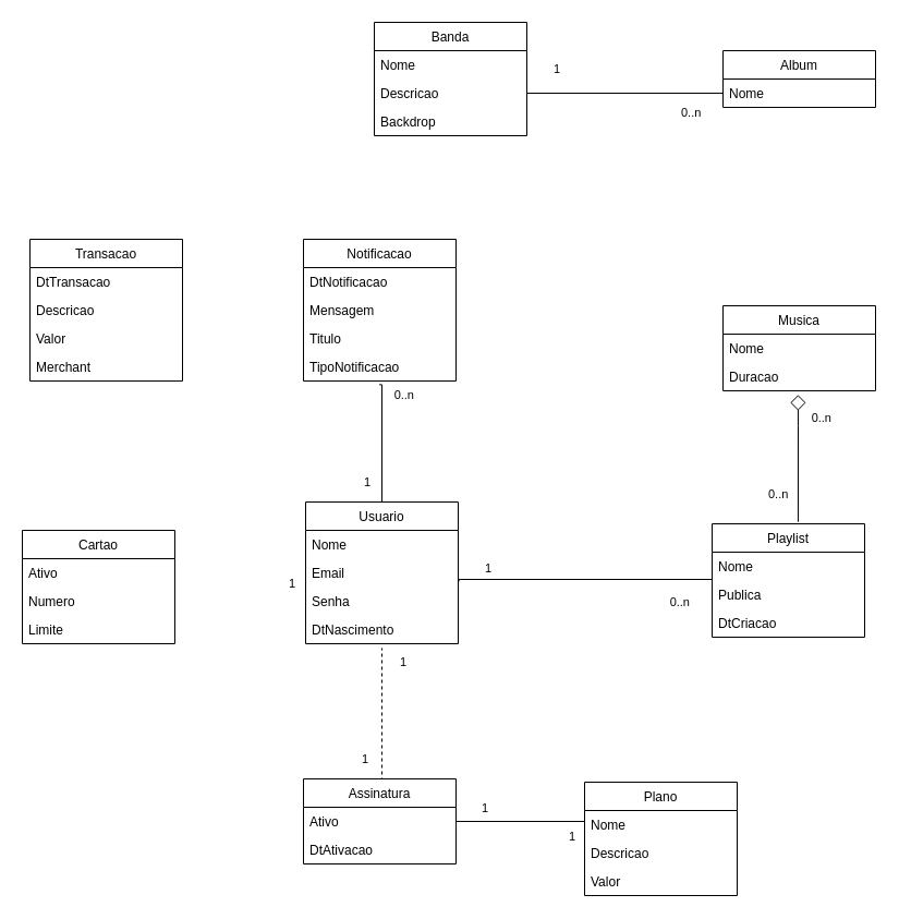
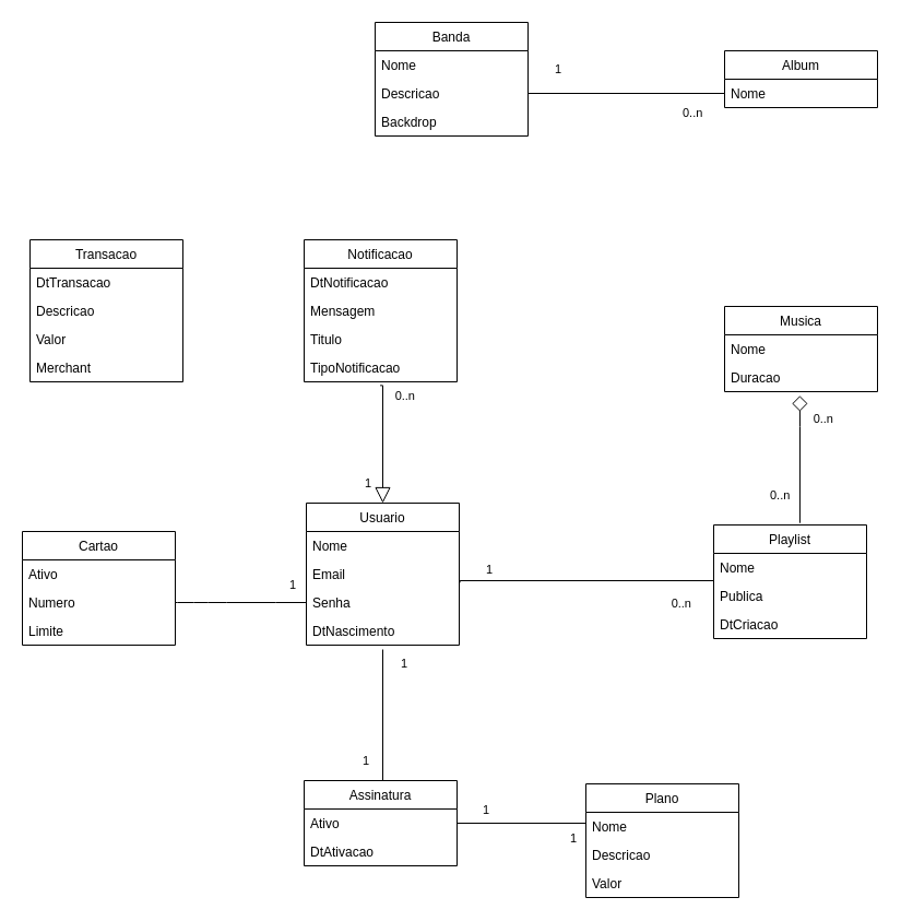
- <mxCell id="42" value="" style="endArrow=none;html=1;endSize=12;startArrow=none;startSize=14;startFill=0;edgeStyle=orthogonalEdgeStyle;rounded=0;entryX=0.5;entryY=0;entryDx=0;entryDy=0;endFill=0;exitX=0.497;exitY=1.129;exitDx=0;exitDy=0;exitPerimeter=0;" edge="1" parent="1" source="41" target="2"><mxGeometry relative="1" as="geometry"><mxPoint x="350" y="369" as="sourcePoint" /><mxPoint x="-10" y="376" as="targetPoint" /><Array as="points"><mxPoint x="350" y="352" /></Array></mxGeometry></mxCell>
+ <mxCell id="42" value="" style="endArrow=block;html=1;endSize=12;startArrow=none;startSize=14;startFill=0;edgeStyle=orthogonalEdgeStyle;rounded=0;entryX=0.5;entryY=0;entryDx=0;entryDy=0;endFill=0;exitX=0.497;exitY=1.129;exitDx=0;exitDy=0;exitPerimeter=0;" edge="1" parent="1" source="41" target="2"><mxGeometry relative="1" as="geometry"><mxPoint x="350" y="369" as="sourcePoint" /><mxPoint x="-10" y="376" as="targetPoint" /><Array as="points"><mxPoint x="350" y="352" /></Array></mxGeometry></mxCell>
+ <mxCell id="61" value="" style="endArrow=none;html=1;rounded=0;fontSize=12;startSize=8;endSize=8;curved=1;exitX=1;exitY=0.5;exitDx=0;exitDy=0;entryX=0;entryY=0.5;entryDx=0;entryDy=0;" edge="1" parent="1" source="32" target="5"><mxGeometry width="50" height="50" relative="1" as="geometry"><mxPoint x="325" y="604" as="sourcePoint" /><mxPoint x="375" y="554" as="targetPoint" /></mxGeometry></mxCell>
- <mxCell id="50" value="" style="endArrow=none;html=1;endSize=12;startArrow=none;startSize=14;startFill=0;edgeStyle=orthogonalEdgeStyle;rounded=0;exitX=0.5;exitY=0;exitDx=0;exitDy=0;endFill=0;entryX=0.5;entryY=1.154;entryDx=0;entryDy=0;entryPerimeter=0;dashed=1;" edge="1" parent="1" source="34" target="6"><mxGeometry relative="1" as="geometry"><mxPoint x="580" y="646.5" as="sourcePoint" /><mxPoint x="348" y="644" as="targetPoint" /><Array as="points"><mxPoint x="350" y="714" /></Array></mxGeometry></mxCell>
+ <mxCell id="50" value="" style="endArrow=none;html=1;endSize=12;startArrow=none;startSize=14;startFill=0;edgeStyle=orthogonalEdgeStyle;rounded=0;exitX=0.5;exitY=0;exitDx=0;exitDy=0;endFill=0;entryX=0.5;entryY=1.154;entryDx=0;entryDy=0;entryPerimeter=0;" edge="1" parent="1" source="34" target="6"><mxGeometry relative="1" as="geometry"><mxPoint x="580" y="646.5" as="sourcePoint" /><mxPoint x="348" y="644" as="targetPoint" /><Array as="points"><mxPoint x="350" y="714" /></Array></mxGeometry></mxCell>
